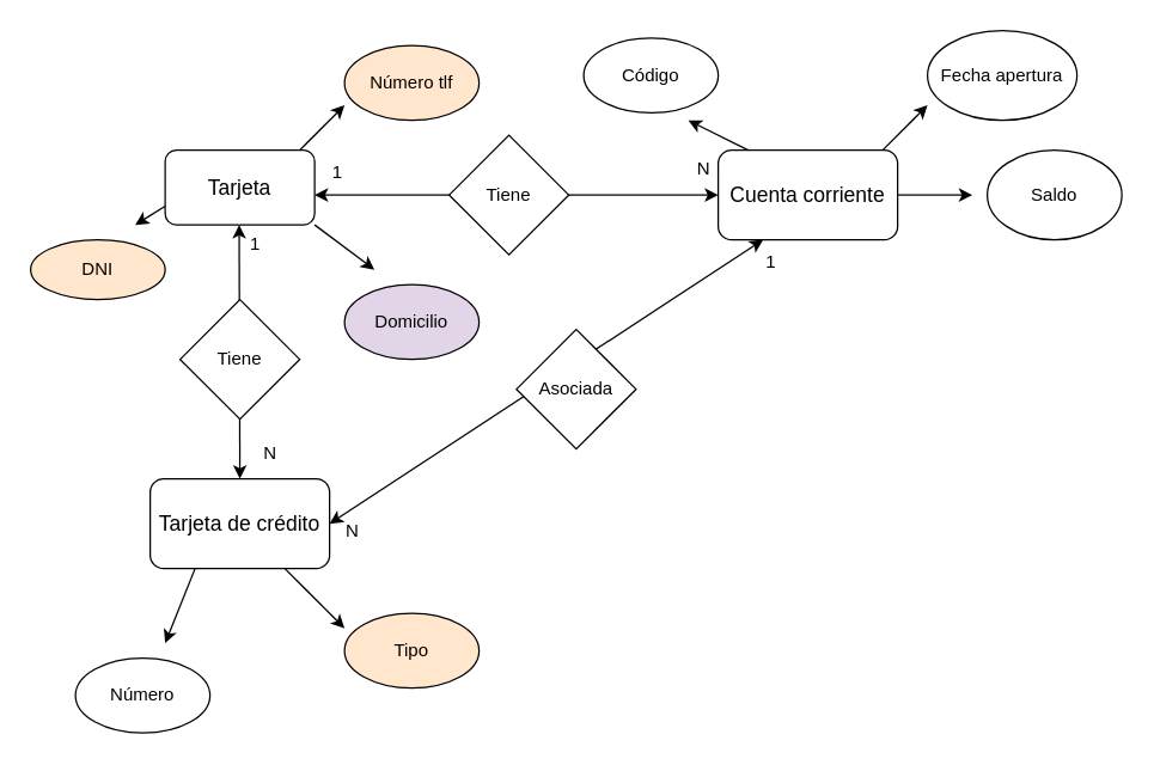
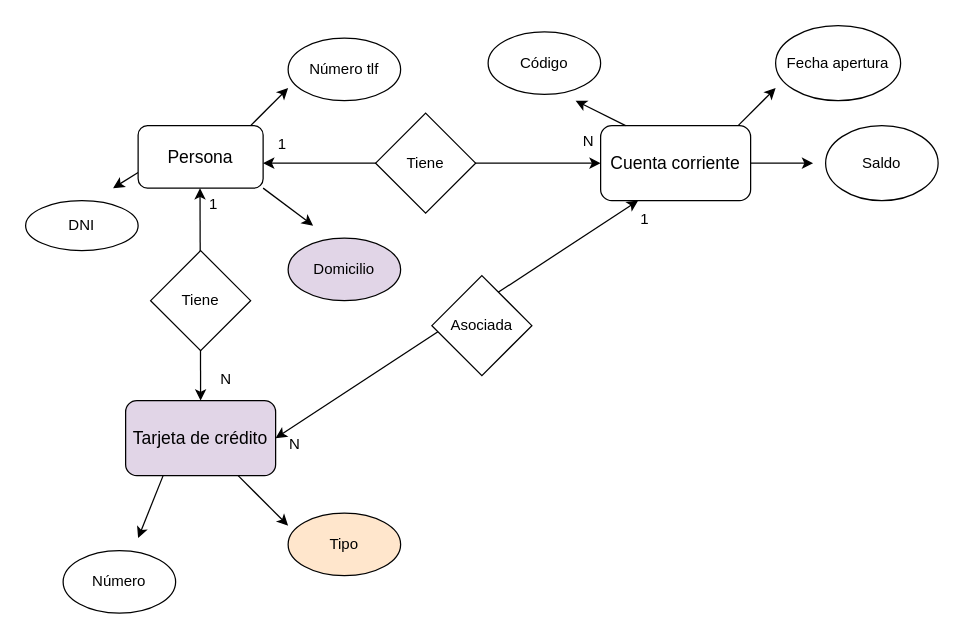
- <mxCell id="8" value="Número tlf" style="ellipse;whiteSpace=wrap;html=1;fillColor=#ffe6cc;" vertex="1" parent="1"><mxGeometry x="230" y="30" width="90" height="50" as="geometry" /></mxCell>
+ <mxCell id="8" value="Número tlf" style="ellipse;whiteSpace=wrap;html=1;" vertex="1" parent="1"><mxGeometry x="230" y="30" width="90" height="50" as="geometry" /></mxCell>
- <mxCell id="4" value="&lt;font style=&quot;font-size: 14px;&quot;&gt;Tarjeta&lt;/font&gt;" style="rounded=1;whiteSpace=wrap;html=1;" vertex="1" parent="1"><mxGeometry x="110" y="100" width="100" height="50" as="geometry" /></mxCell>
+ <mxCell id="4" value="&lt;font style=&quot;font-size: 14px;&quot;&gt;Persona&lt;/font&gt;" style="rounded=1;whiteSpace=wrap;html=1;" vertex="1" parent="1"><mxGeometry x="110" y="100" width="100" height="50" as="geometry" /></mxCell>
- <mxCell id="5" value="DNI" style="ellipse;whiteSpace=wrap;html=1;fillColor=#ffe6cc;" vertex="1" parent="1"><mxGeometry x="20" y="160" width="90" height="40" as="geometry" /></mxCell>
+ <mxCell id="5" value="DNI" style="ellipse;whiteSpace=wrap;html=1;" vertex="1" parent="1"><mxGeometry x="20" y="160" width="90" height="40" as="geometry" /></mxCell>
- <mxCell id="20" value="&lt;font style=&quot;font-size: 14px;&quot;&gt;Tarjeta de crédito&lt;/font&gt;" style="rounded=1;whiteSpace=wrap;html=1;" vertex="1" parent="1"><mxGeometry x="100" y="320" width="120" height="60" as="geometry" /></mxCell>
+ <mxCell id="20" value="&lt;font style=&quot;font-size: 14px;&quot;&gt;Tarjeta de crédito&lt;/font&gt;" style="rounded=1;whiteSpace=wrap;html=1;fillColor=#e1d5e7;" vertex="1" parent="1"><mxGeometry x="100" y="320" width="120" height="60" as="geometry" /></mxCell>
